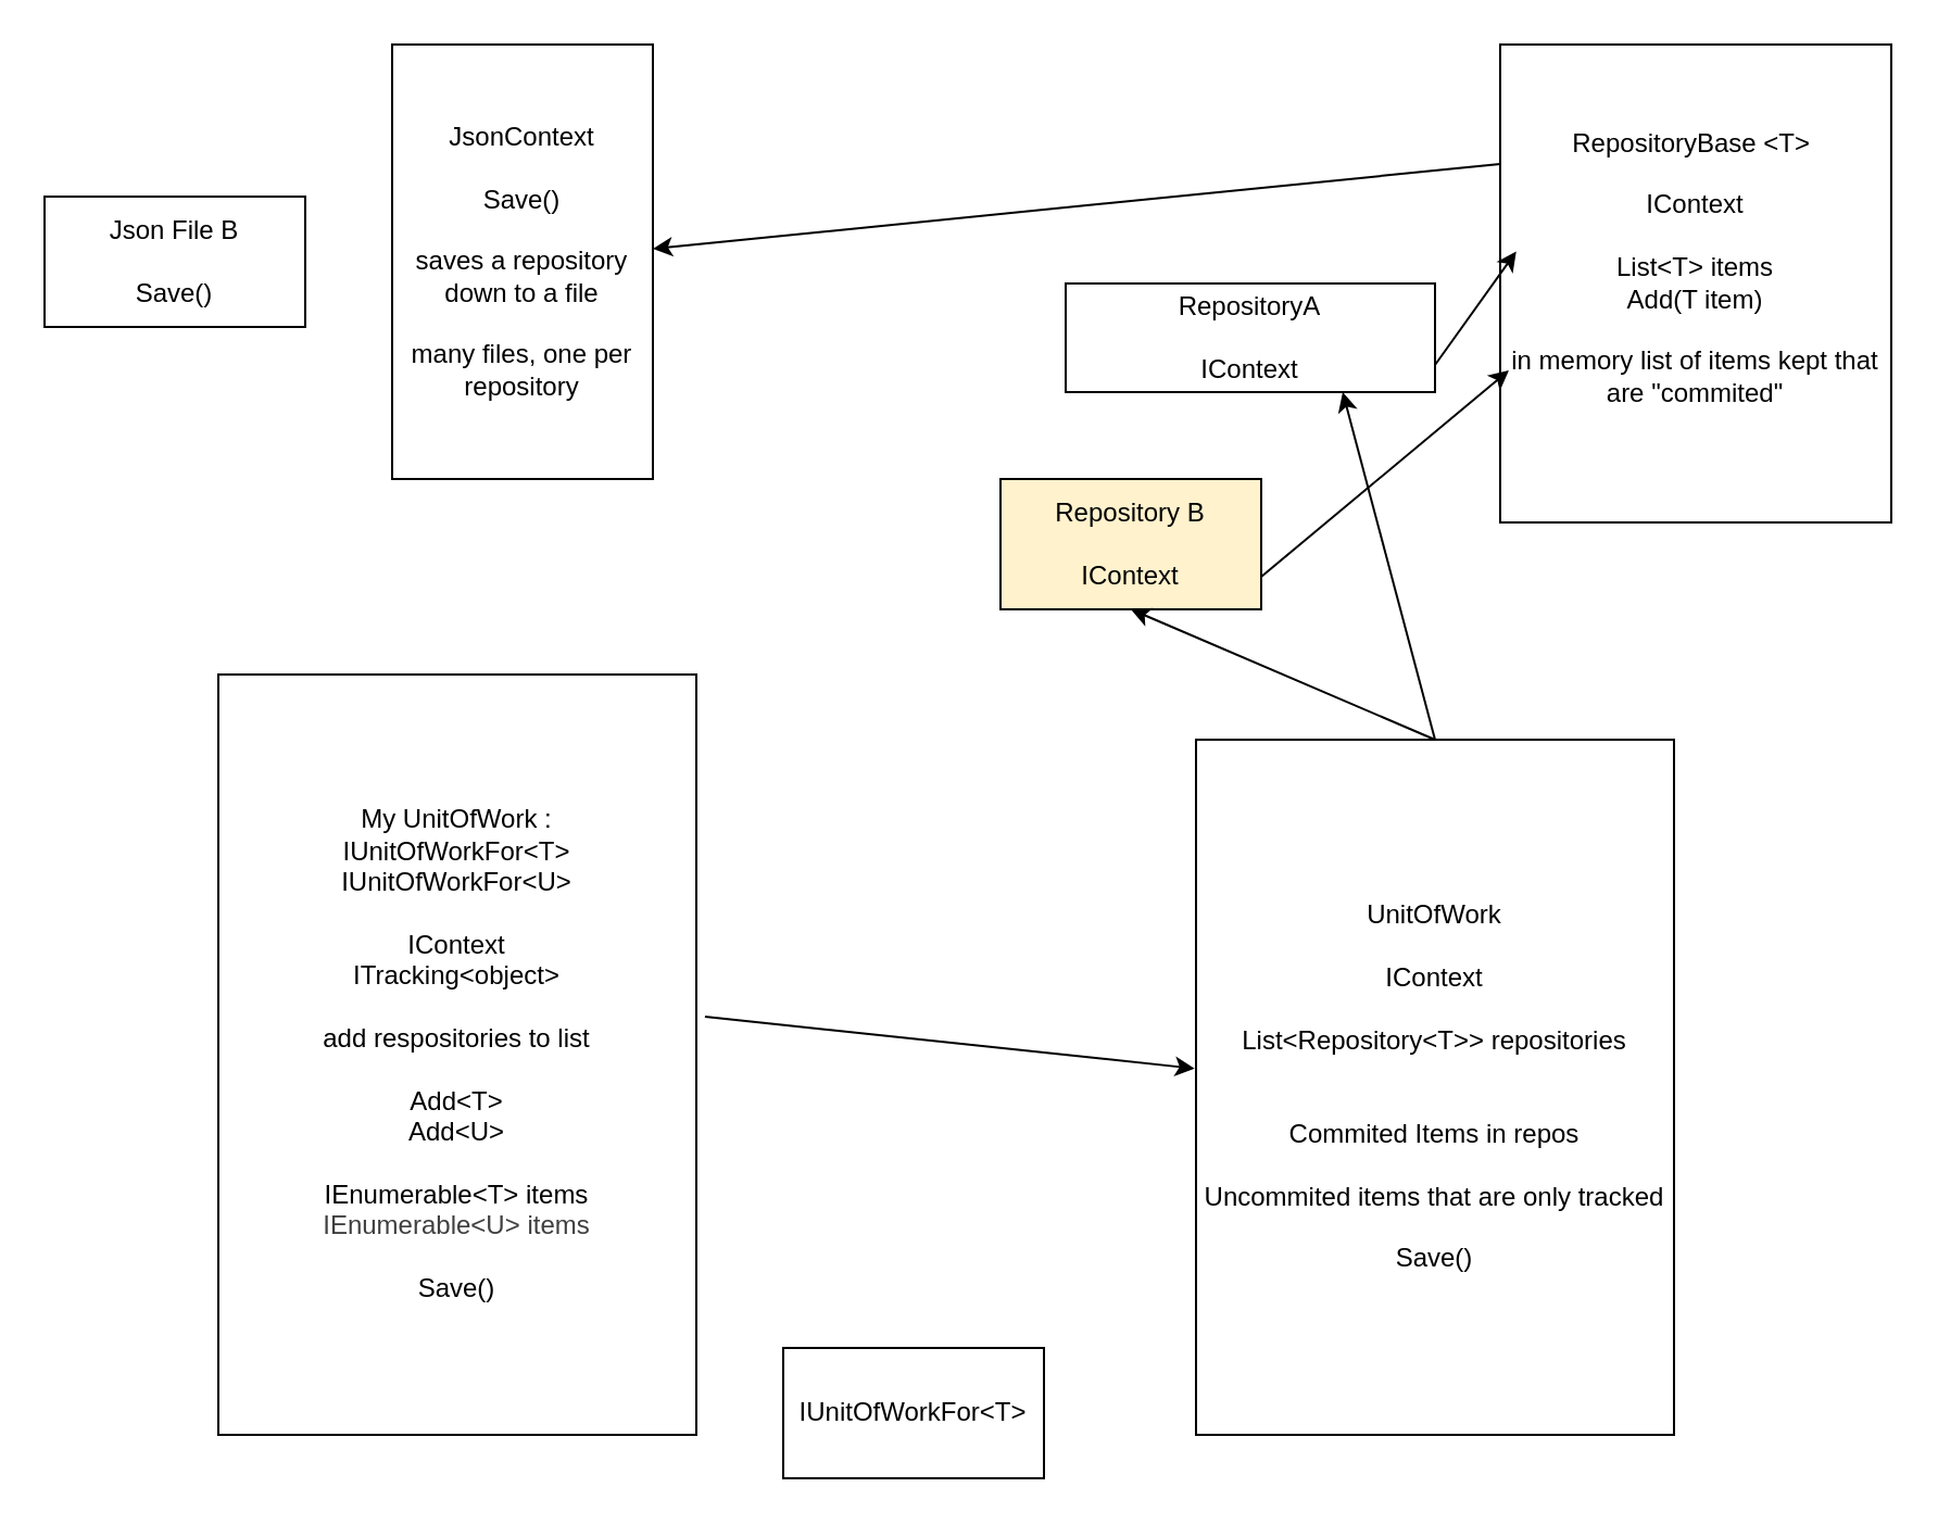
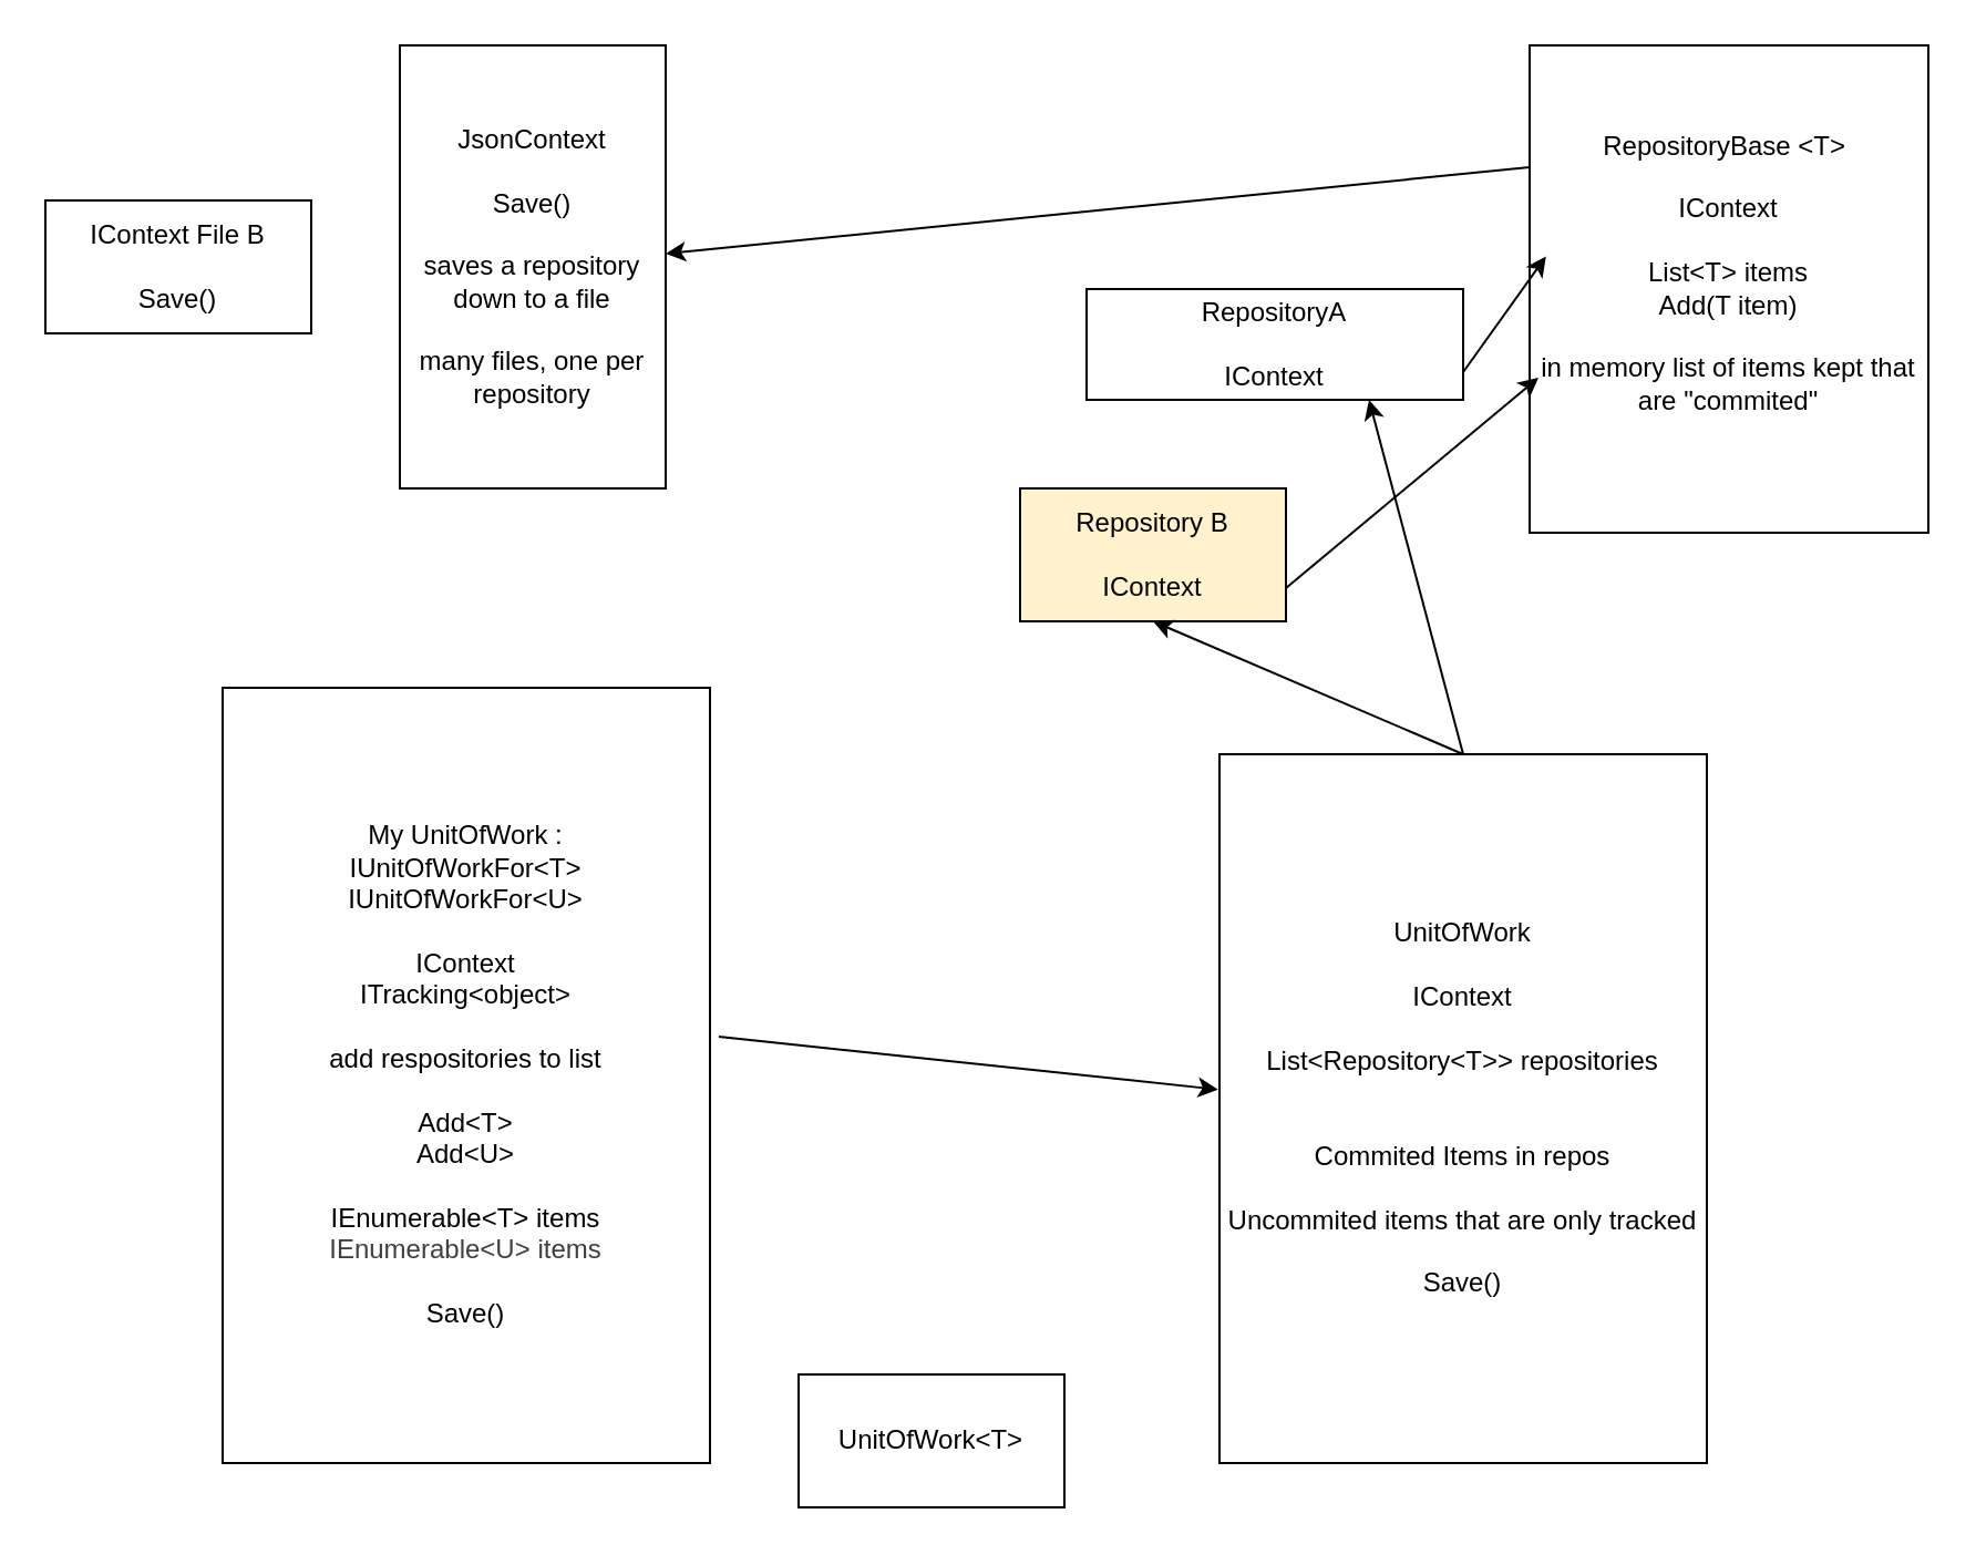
- <mxCell id="7" value="Json File B&lt;div&gt;&lt;br&gt;&lt;/div&gt;&lt;div&gt;Save()&lt;/div&gt;" style="rounded=0;whiteSpace=wrap;html=1;" vertex="1" parent="1"><mxGeometry x="20" y="90" width="120" height="60" as="geometry" /></mxCell>
+ <mxCell id="7" value="IContext File B&lt;div&gt;&lt;br&gt;&lt;/div&gt;&lt;div&gt;Save()&lt;/div&gt;" style="rounded=0;whiteSpace=wrap;html=1;" vertex="1" parent="1"><mxGeometry x="20" y="90" width="120" height="60" as="geometry" /></mxCell>
- <mxCell id="9" value="IUnitOfWorkFor&amp;lt;T&amp;gt;" style="rounded=0;whiteSpace=wrap;html=1;" vertex="1" parent="1"><mxGeometry x="360" y="620" width="120" height="60" as="geometry" /></mxCell>
+ <mxCell id="9" value="UnitOfWork&amp;lt;T&amp;gt;" style="rounded=0;whiteSpace=wrap;html=1;" vertex="1" parent="1"><mxGeometry x="360" y="620" width="120" height="60" as="geometry" /></mxCell>
